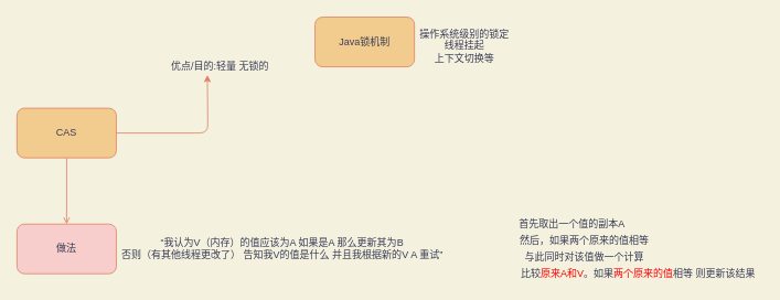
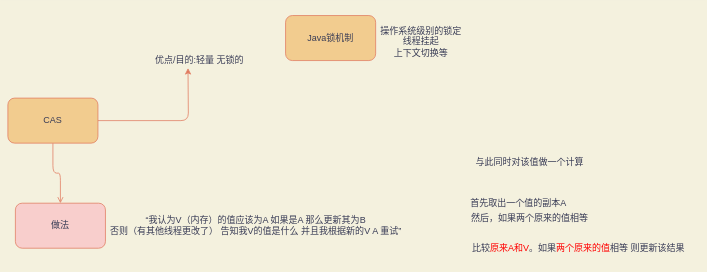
- <mxCell id="4" value="CAS" style="rounded=1;whiteSpace=wrap;html=1;fillColor=#F2CC8F;strokeColor=#E07A5F;fontColor=#393C56;" parent="1" vertex="1"><mxGeometry x="20" y="130" width="120" height="60" as="geometry" /></mxCell>
+ <mxCell id="4" value="CAS" style="rounded=1;whiteSpace=wrap;html=1;fillColor=#F2CC8F;strokeColor=#E07A5F;fontColor=#393C56;" parent="1" vertex="1"><mxGeometry x="10" y="130" width="120" height="60" as="geometry" /></mxCell>
- <mxCell id="9" value="与此同时对该值做一个计算" style="text;html=1;align=center;verticalAlign=middle;resizable=0;points=[];autosize=1;fontColor=#393C56;" parent="1" vertex="1"><mxGeometry x="625" y="300" width="160" height="20" as="geometry" /></mxCell>
+ <mxCell id="9" value="与此同时对该值做一个计算" style="text;html=1;align=center;verticalAlign=middle;resizable=0;points=[];autosize=1;fontColor=#393C56;" parent="1" vertex="1"><mxGeometry x="625" y="205" width="160" height="20" as="geometry" /></mxCell>
